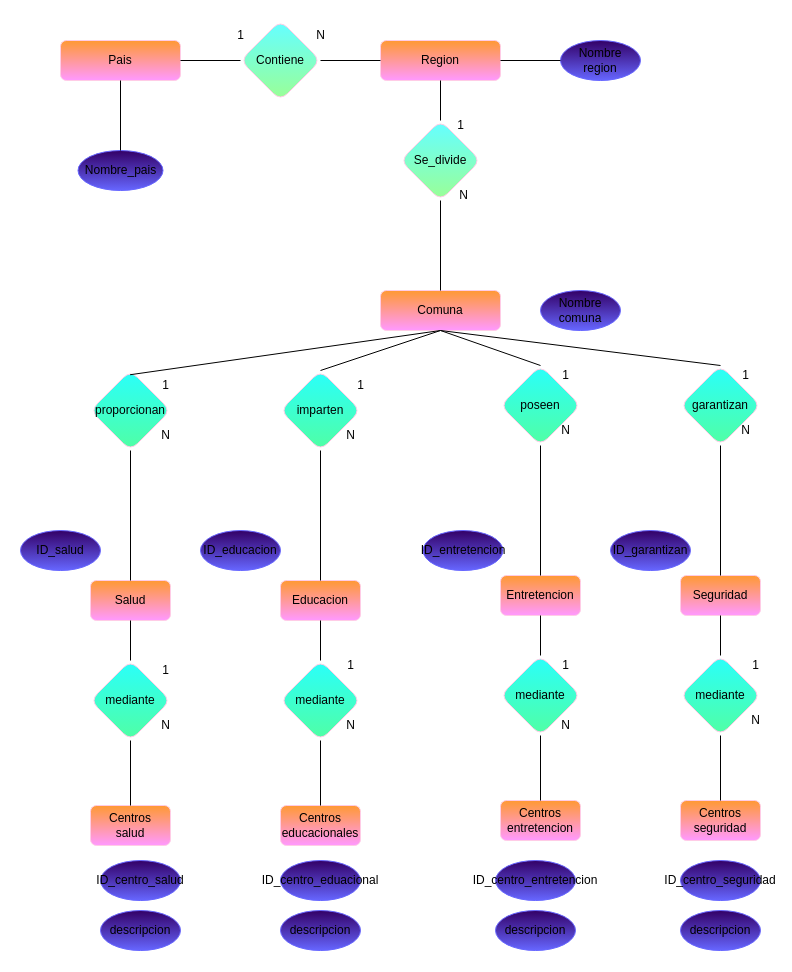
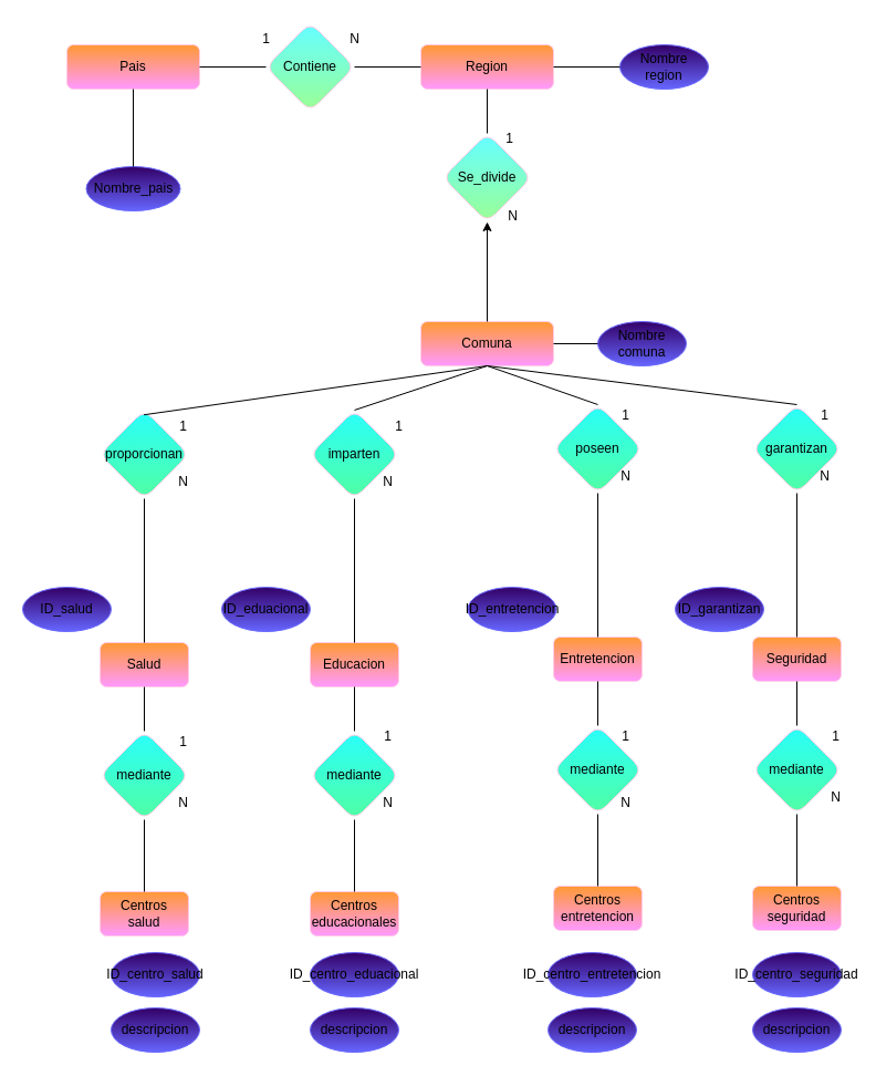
- <mxCell id="26" value="" style="endArrow=none;html=1;exitX=0.5;exitY=0;exitDx=0;exitDy=0;" parent="1" source="2" target="27" edge="1"><mxGeometry width="50" height="50" relative="1" as="geometry"><mxPoint x="435" y="290" as="sourcePoint" /><mxPoint x="435" y="80" as="targetPoint" /></mxGeometry></mxCell>
+ <mxCell id="26" value="" style="endArrow=classic;html=1;exitX=0.5;exitY=0;exitDx=0;exitDy=0;" parent="1" source="2" target="27" edge="1"><mxGeometry width="50" height="50" relative="1" as="geometry"><mxPoint x="435" y="290" as="sourcePoint" /><mxPoint x="435" y="80" as="targetPoint" /></mxGeometry></mxCell>
+ <mxCell id="29" value="" style="endArrow=none;html=1;fontFamily=Helvetica;fontSize=12;fontColor=#000000;entryX=0;entryY=0.5;entryDx=0;entryDy=0;exitX=1;exitY=0.5;exitDx=0;exitDy=0;" parent="1" source="2" target="28" edge="1"><mxGeometry width="50" height="50" relative="1" as="geometry"><mxPoint x="505.05" y="290" as="sourcePoint" /><mxPoint x="535" y="235.12" as="targetPoint" /></mxGeometry></mxCell>
- <mxCell id="74" value="ID_educacion" style="ellipse;whiteSpace=wrap;html=1;fillColor=#330066;gradientColor=#6666FF;strokeColor=#6666FF;gradientDirection=south;" parent="1" vertex="1"><mxGeometry x="200" y="530" width="80" height="40" as="geometry" /></mxCell>
+ <mxCell id="74" value="ID_eduacional" style="ellipse;whiteSpace=wrap;html=1;fillColor=#330066;gradientColor=#6666FF;strokeColor=#6666FF;gradientDirection=south;" parent="1" vertex="1"><mxGeometry x="200" y="530" width="80" height="40" as="geometry" /></mxCell>
